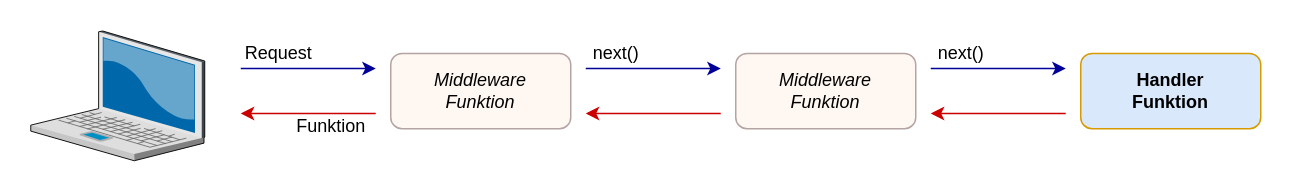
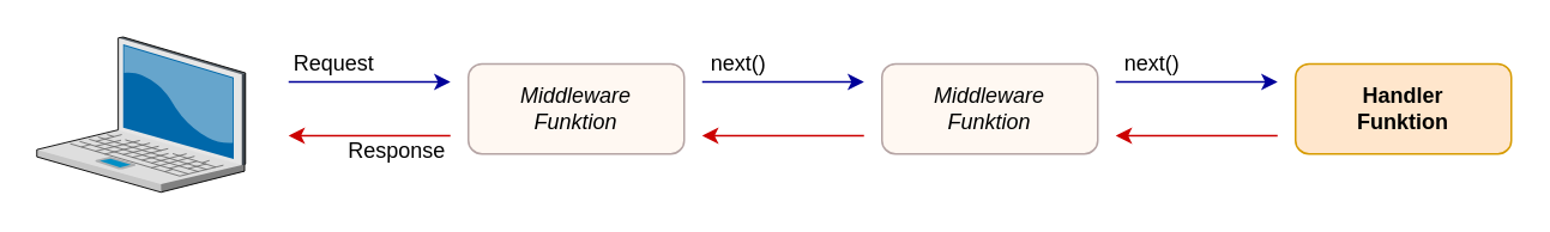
- <mxCell id="5" value="&lt;div&gt;Handler&lt;/div&gt;&lt;div&gt;Funktion&lt;/div&gt;" style="rounded=1;whiteSpace=wrap;html=1;fillColor=#dae8fc;strokeColor=#d79b00;fontStyle=1;" vertex="1" parent="1"><mxGeometry x="720" y="35" width="120" height="50.12" as="geometry" /></mxCell>
+ <mxCell id="5" value="&lt;div&gt;Handler&lt;/div&gt;&lt;div&gt;Funktion&lt;/div&gt;" style="rounded=1;whiteSpace=wrap;html=1;fillColor=#ffe6cc;strokeColor=#d79b00;fontStyle=1" vertex="1" parent="1"><mxGeometry x="720" y="35" width="120" height="50.12" as="geometry" /></mxCell>
- <mxCell id="9" value="Funktion" style="text;html=1;align=center;verticalAlign=middle;resizable=0;points=[];autosize=1;strokeColor=none;fillColor=none;" vertex="1" parent="1"><mxGeometry x="180" y="69" width="80" height="30" as="geometry" /></mxCell>
+ <mxCell id="9" value="Response" style="text;html=1;align=center;verticalAlign=middle;resizable=0;points=[];autosize=1;strokeColor=none;fillColor=none;" vertex="1" parent="1"><mxGeometry x="180" y="69" width="80" height="30" as="geometry" /></mxCell>
